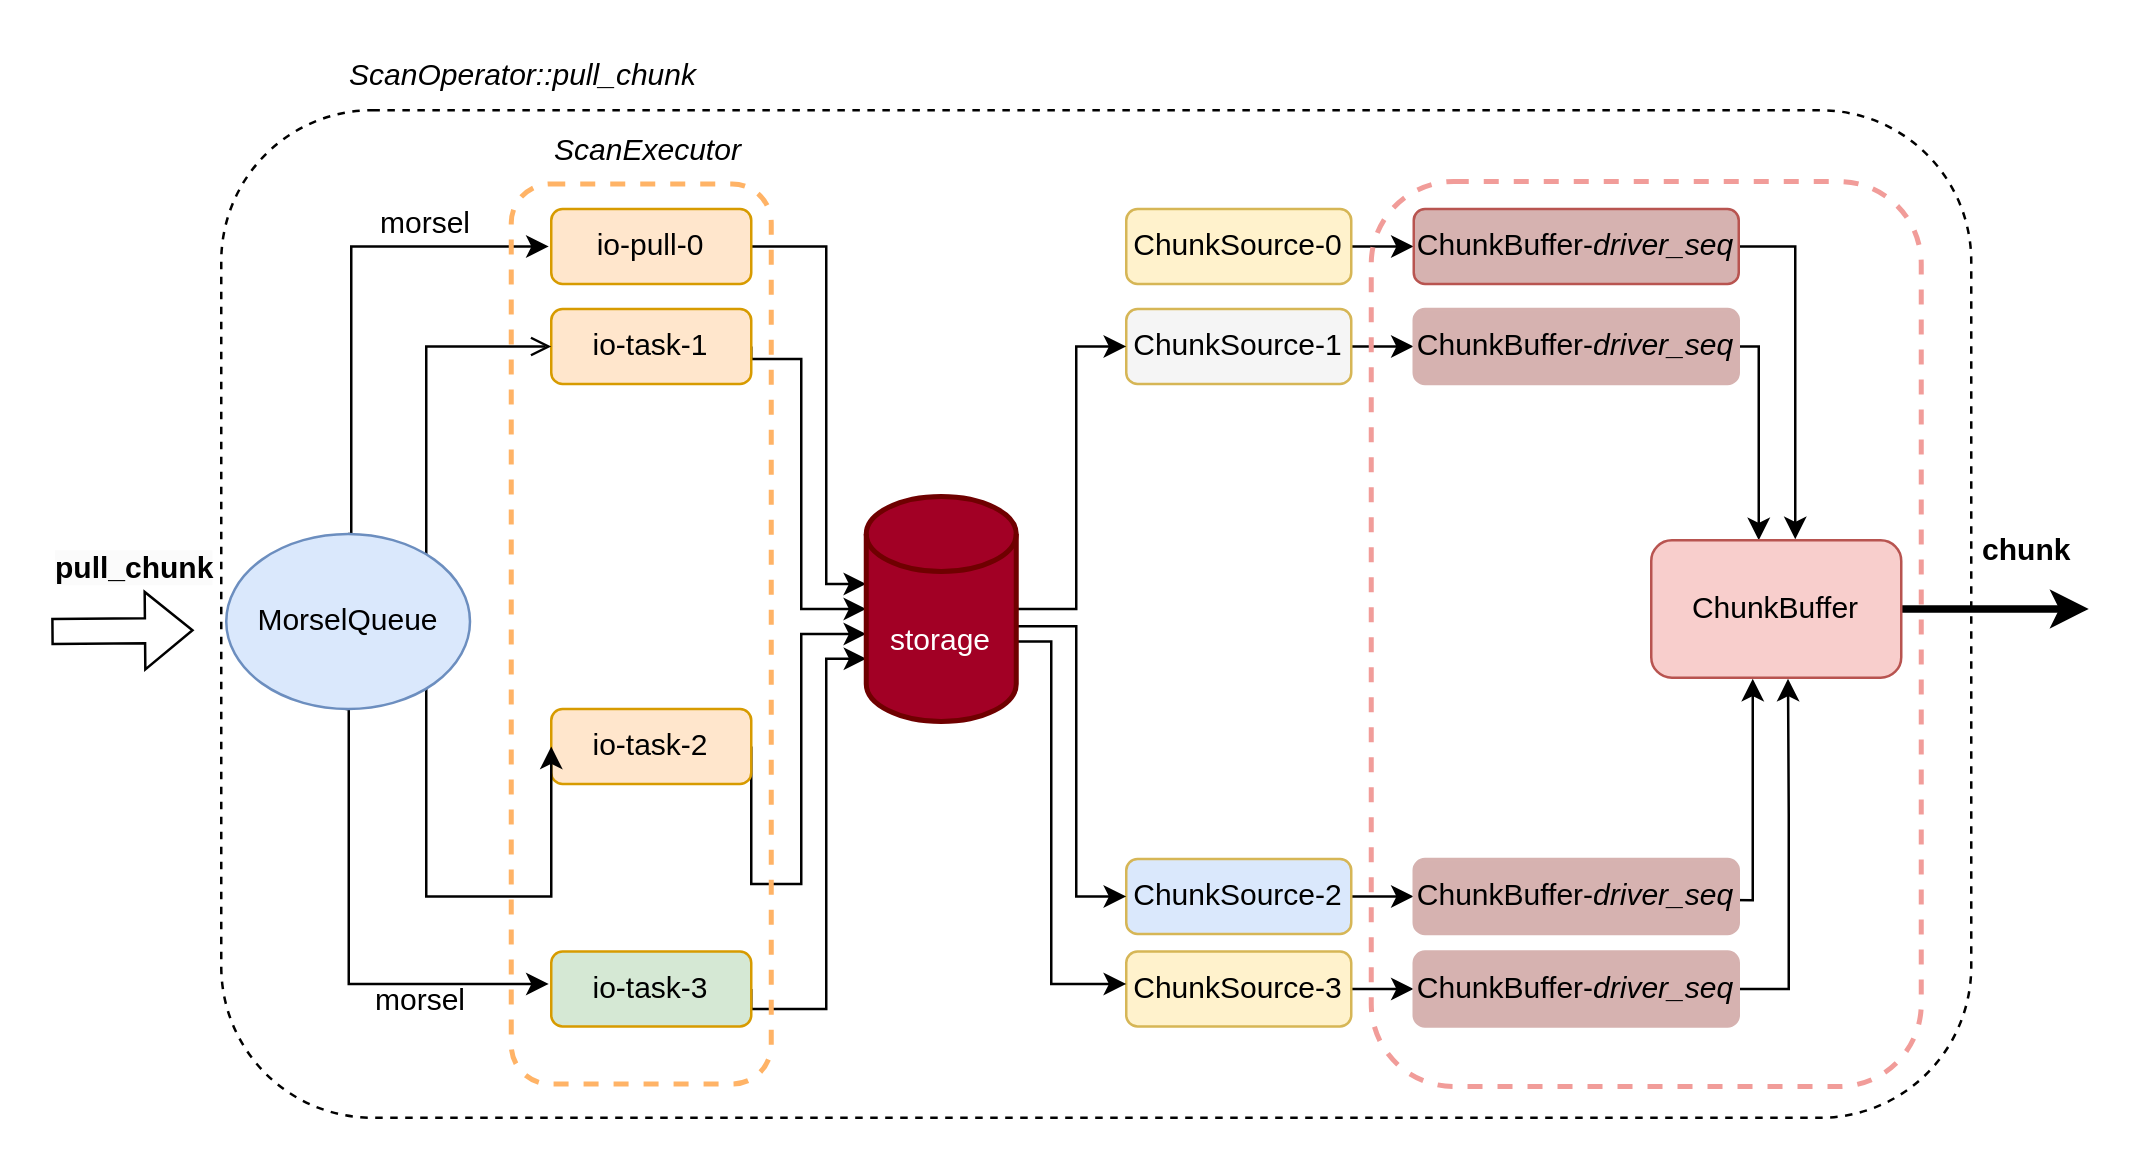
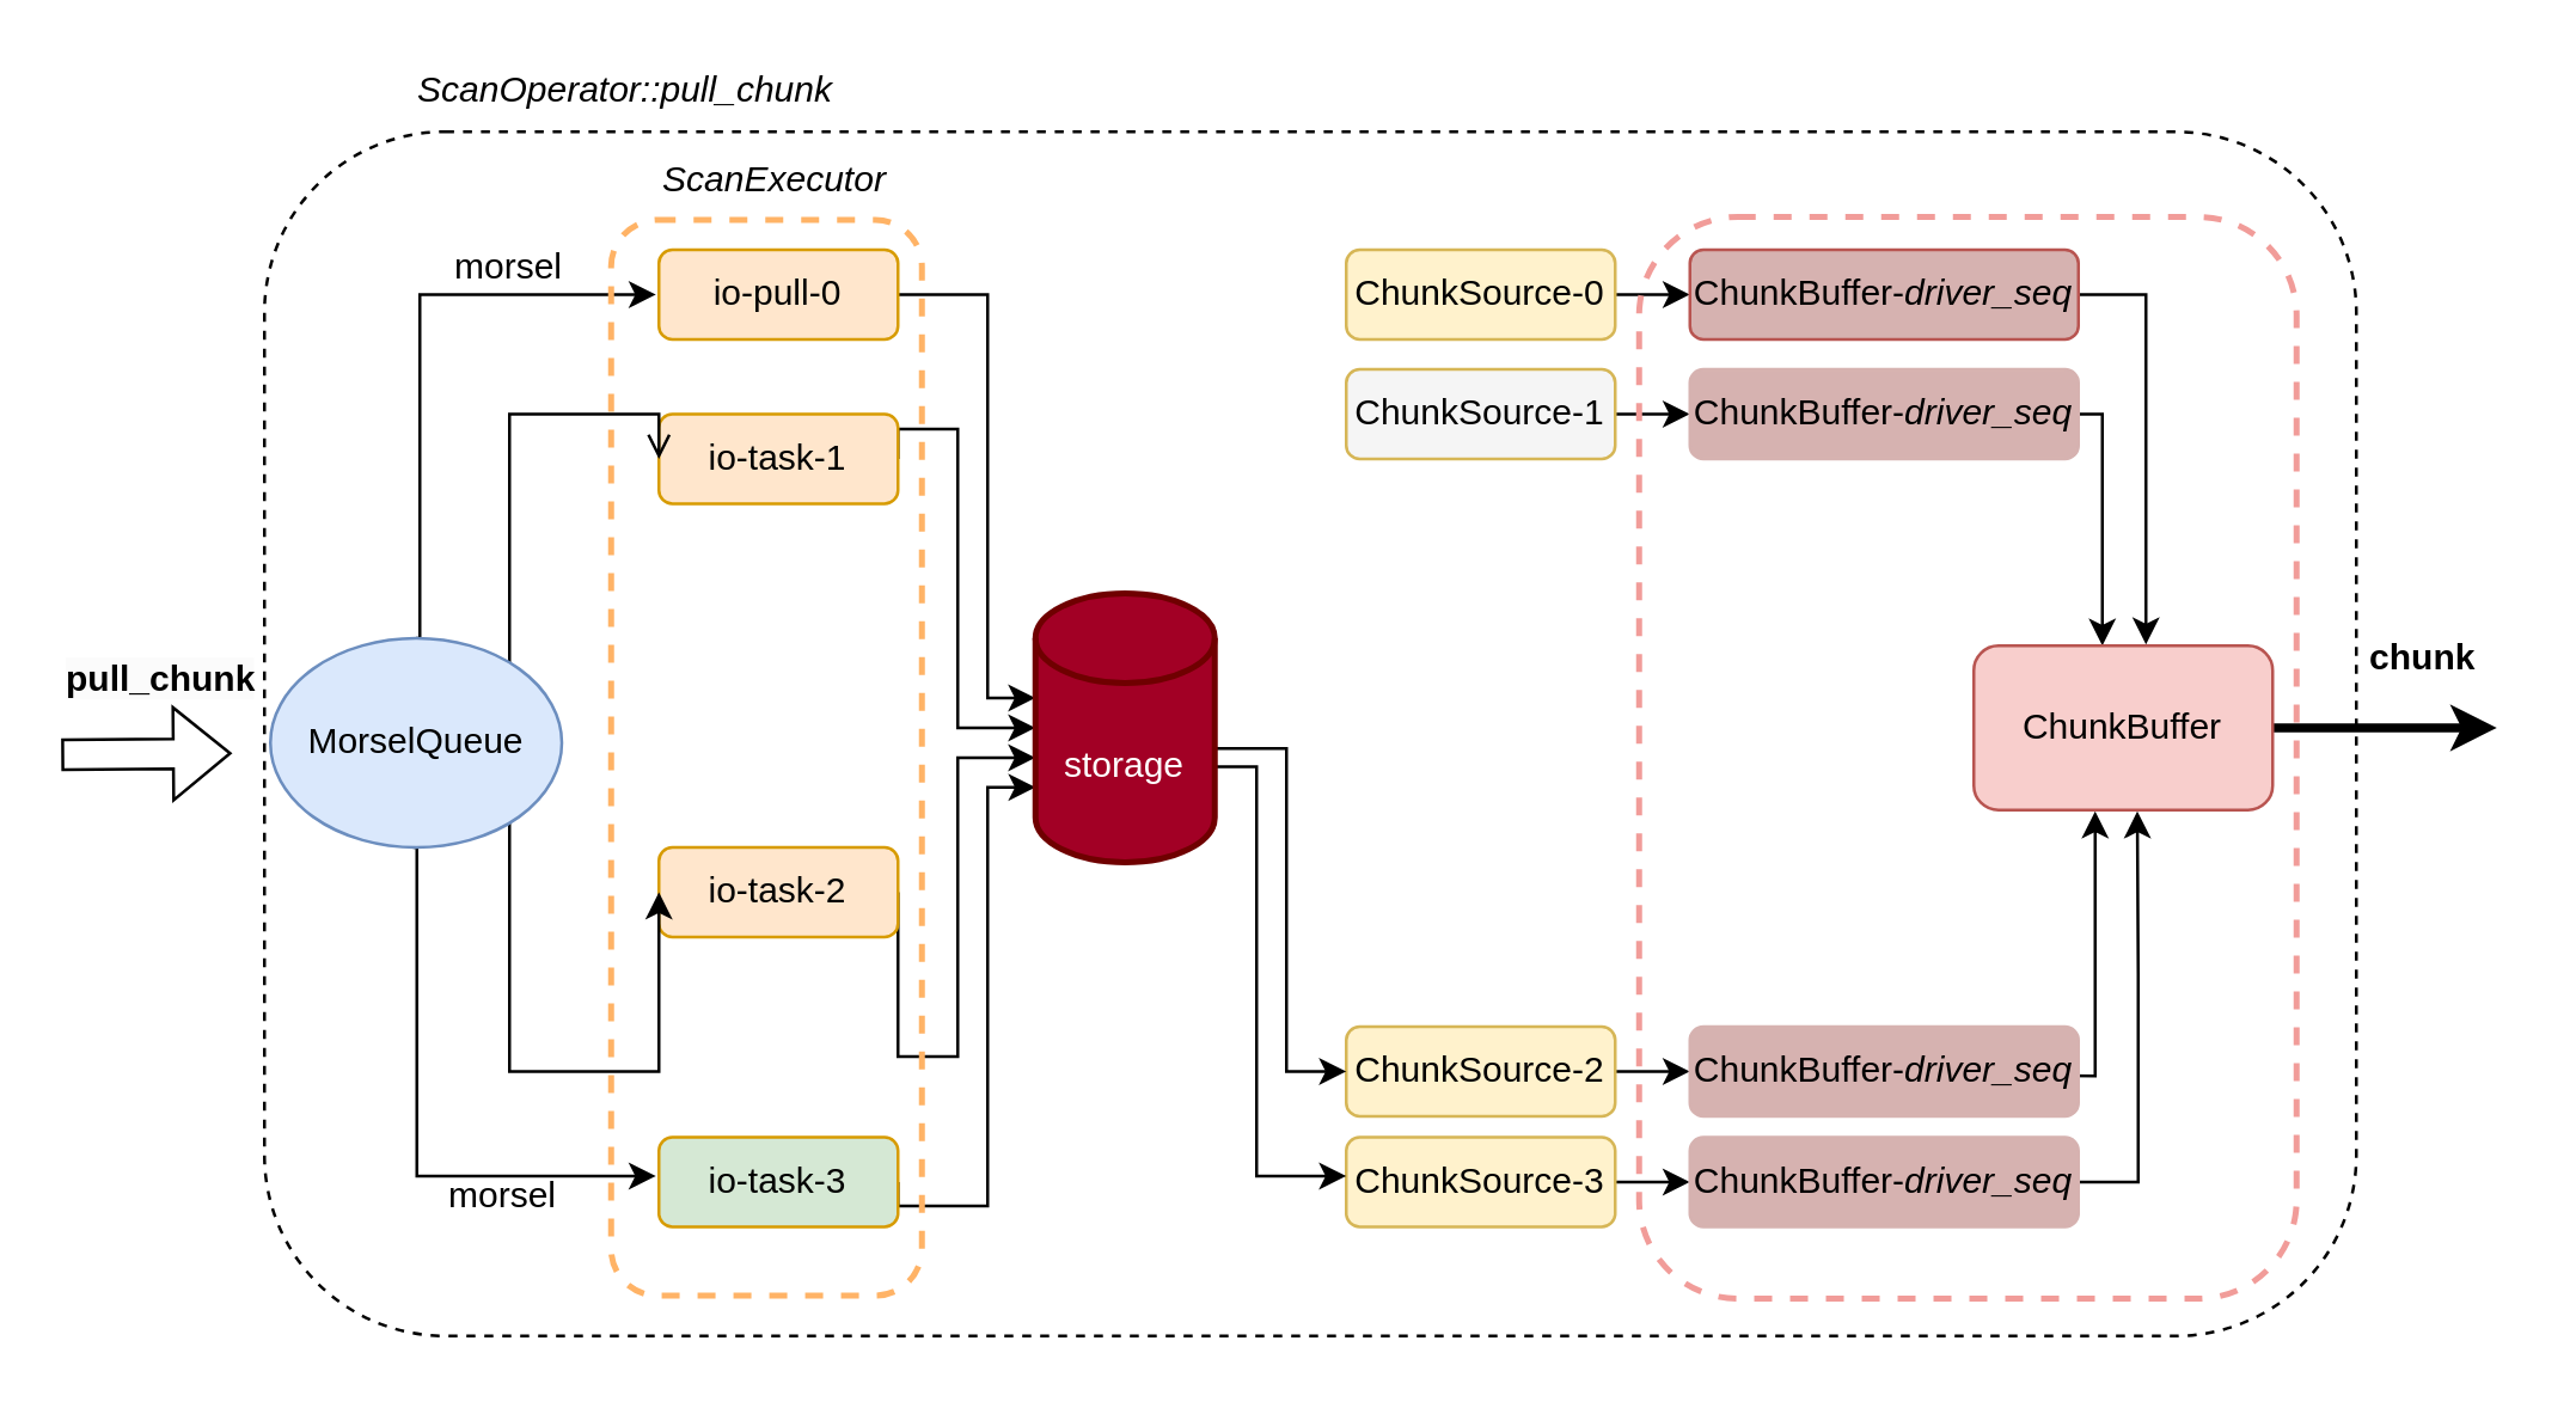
- <mxCell id="5" value="io-task-1" style="rounded=1;whiteSpace=wrap;html=1;fillColor=#ffe6cc;strokeColor=#d79b00;" parent="1" vertex="1"><mxGeometry x="220" y="123" width="80" height="30" as="geometry" /></mxCell>
+ <mxCell id="5" value="io-task-1" style="rounded=1;whiteSpace=wrap;html=1;fillColor=#ffe6cc;strokeColor=#d79b00;" parent="1" vertex="1"><mxGeometry x="220" y="138" width="80" height="30" as="geometry" /></mxCell>
- <mxCell id="27" style="edgeStyle=orthogonalEdgeStyle;rounded=0;orthogonalLoop=1;jettySize=auto;html=1;exitX=1;exitY=0.5;exitDx=0;exitDy=0;exitPerimeter=0;entryX=0;entryY=0.5;entryDx=0;entryDy=0;" parent="1" source="30" target="21" edge="1"><mxGeometry relative="1" as="geometry"><Array as="points"><mxPoint x="430" y="243" /><mxPoint x="430" y="138" /></Array></mxGeometry></mxCell>
- <mxCell id="15" value="ChunkSource-2" style="rounded=1;whiteSpace=wrap;html=1;fillColor=#dae8fc;strokeColor=#d6b656;" parent="1" vertex="1"><mxGeometry x="450" y="343" width="90" height="30" as="geometry" /></mxCell>
+ <mxCell id="15" value="ChunkSource-2" style="rounded=1;whiteSpace=wrap;html=1;fillColor=#fff2cc;strokeColor=#d6b656;" parent="1" vertex="1"><mxGeometry x="450" y="343" width="90" height="30" as="geometry" /></mxCell>
